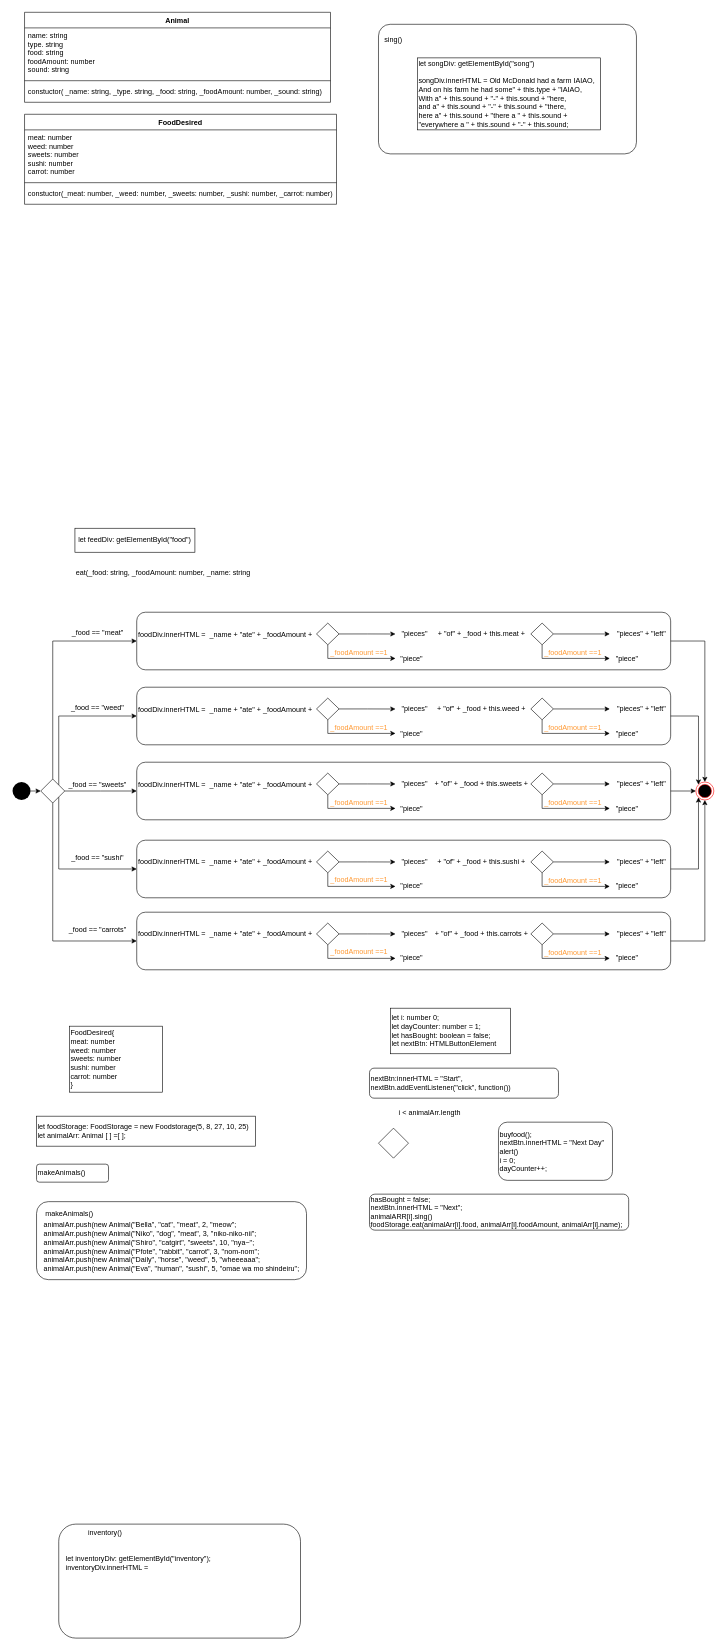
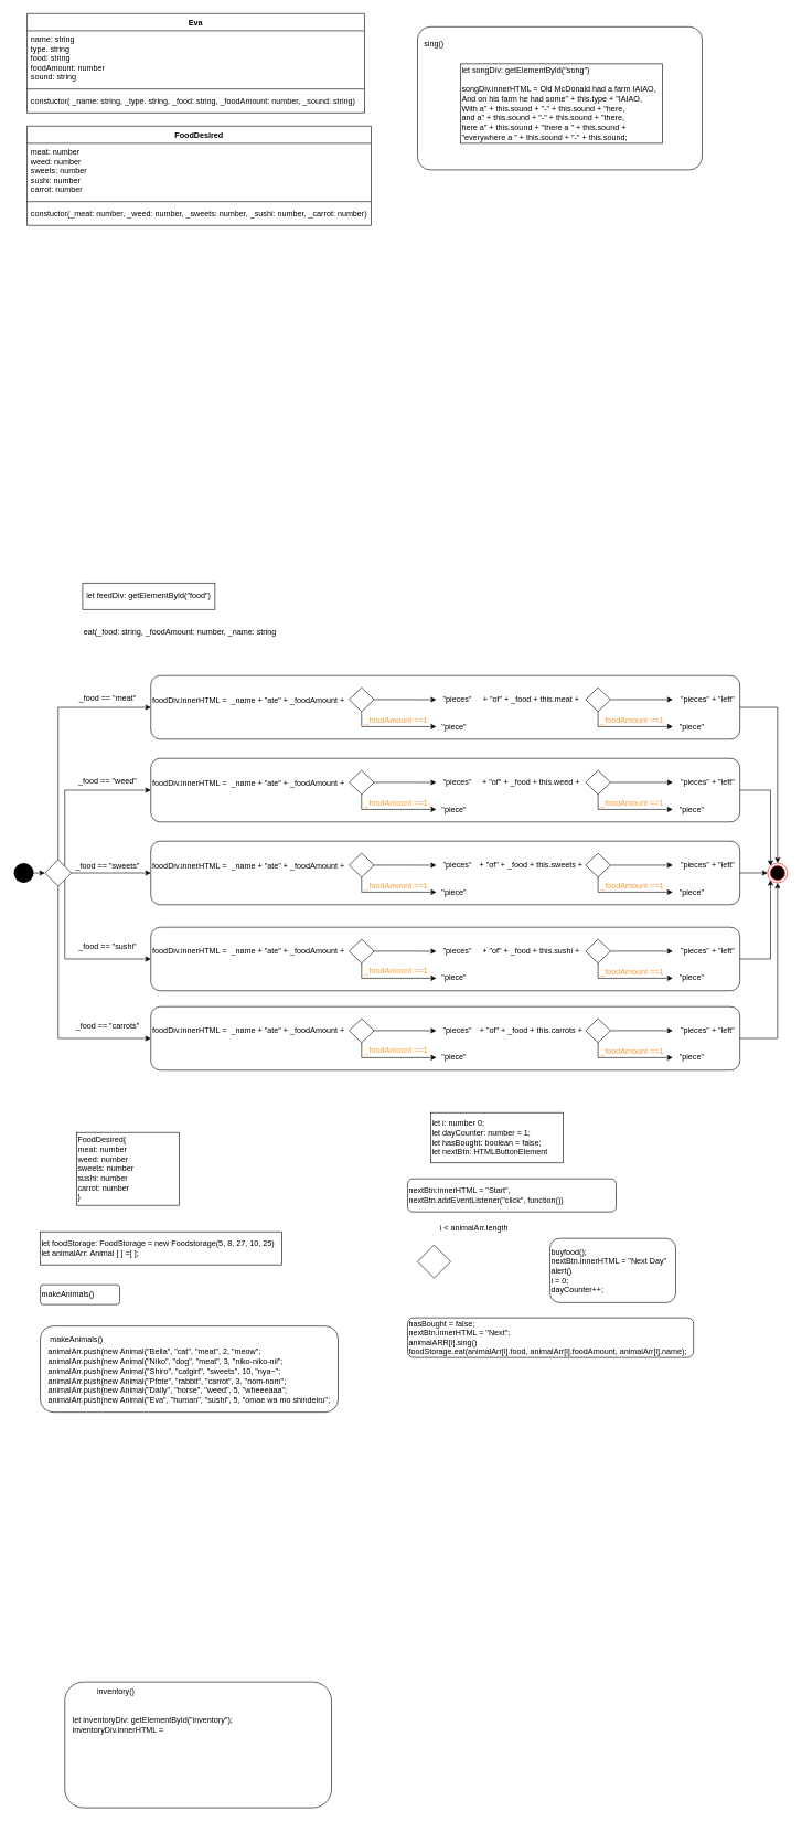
- <mxCell id="2" value="Animal" style="swimlane;fontStyle=1;align=center;verticalAlign=top;childLayout=stackLayout;horizontal=1;startSize=26;horizontalStack=0;resizeParent=1;resizeParentMax=0;resizeLast=0;collapsible=1;marginBottom=0;" vertex="1" parent="1"><mxGeometry x="40" y="20" width="510" height="150" as="geometry" /></mxCell>
+ <mxCell id="2" value="Eva" style="swimlane;fontStyle=1;align=center;verticalAlign=top;childLayout=stackLayout;horizontal=1;startSize=26;horizontalStack=0;resizeParent=1;resizeParentMax=0;resizeLast=0;collapsible=1;marginBottom=0;" vertex="1" parent="1"><mxGeometry x="40" y="20" width="510" height="150" as="geometry" /></mxCell>
